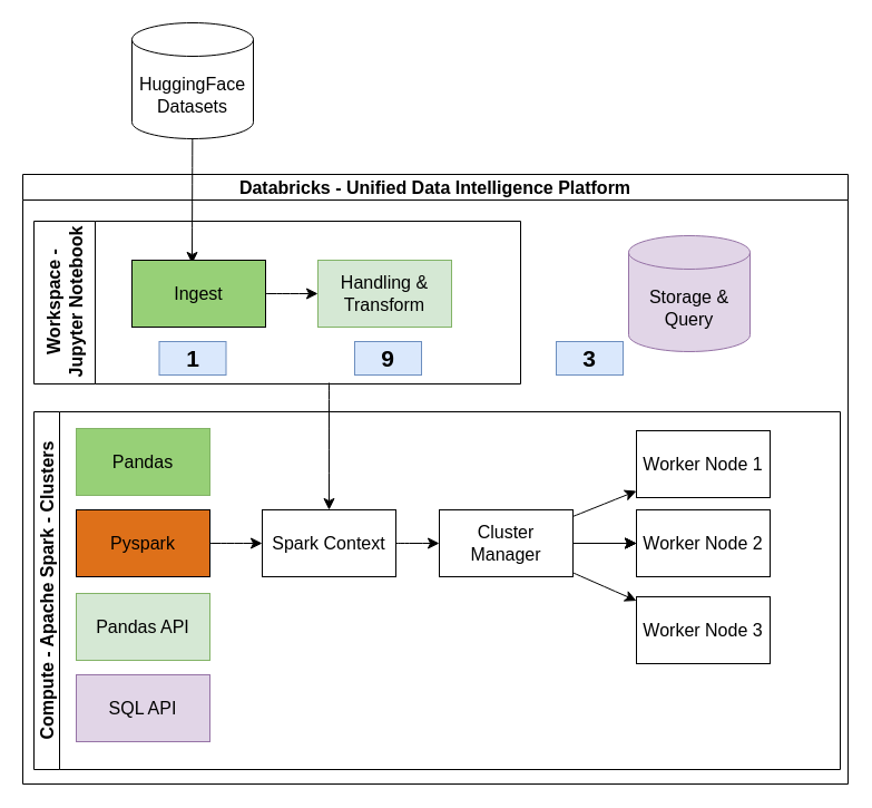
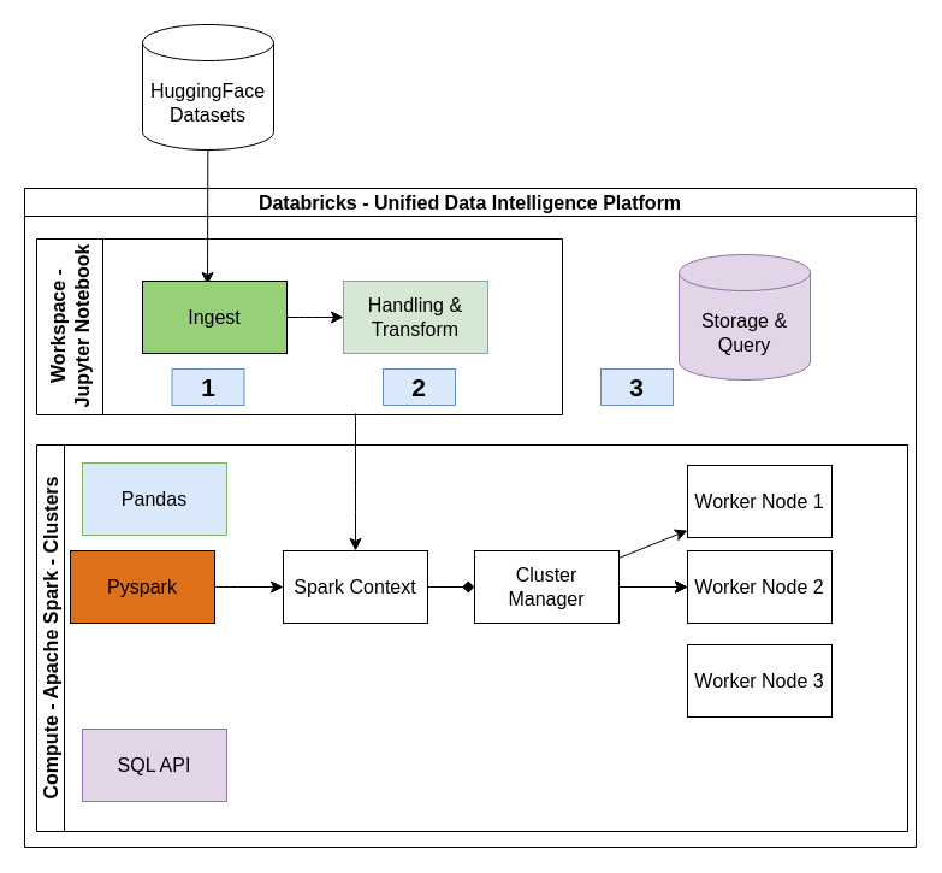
- <mxCell id="11" value="&lt;font style=&quot;font-size: 21px;&quot;&gt;&lt;b&gt;9&lt;/b&gt;&lt;/font&gt;" style="text;html=1;strokeColor=#6c8ebf;fillColor=#dae8fc;align=center;verticalAlign=middle;whiteSpace=wrap;rounded=0;fontSize=16;" vertex="1" parent="4"><mxGeometry x="288" y="108" width="60" height="30" as="geometry" /></mxCell>
+ <mxCell id="11" value="&lt;font style=&quot;font-size: 21px;&quot;&gt;&lt;b&gt;2&lt;/b&gt;&lt;/font&gt;" style="text;html=1;strokeColor=#6c8ebf;fillColor=#dae8fc;align=center;verticalAlign=middle;whiteSpace=wrap;rounded=0;fontSize=16;" vertex="1" parent="4"><mxGeometry x="288" y="108" width="60" height="30" as="geometry" /></mxCell>
- <mxCell id="28" value="Pandas" style="rounded=0;whiteSpace=wrap;html=1;fontSize=16;fillColor=#97D077;strokeColor=#82b366;" vertex="1" parent="12"><mxGeometry x="38" y="15" width="120" height="60" as="geometry" /></mxCell>
+ <mxCell id="28" value="Pandas" style="rounded=0;whiteSpace=wrap;html=1;fontSize=16;fillColor=#dae8fc;strokeColor=#82b366;" vertex="1" parent="12"><mxGeometry x="38" y="15" width="120" height="60" as="geometry" /></mxCell>
- <mxCell id="13" value="Pyspark" style="rounded=0;whiteSpace=wrap;html=1;fontSize=16;fillColor=#de7019;" vertex="1" parent="12"><mxGeometry x="38" y="88" width="120" height="60" as="geometry" /></mxCell>
+ <mxCell id="13" value="Pyspark" style="rounded=0;whiteSpace=wrap;html=1;fontSize=16;fillColor=#de7019;" vertex="1" parent="12"><mxGeometry x="28" y="88" width="120" height="60" as="geometry" /></mxCell>
- <mxCell id="16" value="" style="edgeStyle=none;curved=1;rounded=0;orthogonalLoop=1;jettySize=auto;html=1;fontSize=12;startSize=8;endSize=8;" edge="1" parent="12" source="15" target="22"><mxGeometry relative="1" as="geometry" /></mxCell>
+ <mxCell id="16" value="" style="edgeStyle=none;curved=1;rounded=0;orthogonalLoop=1;jettySize=auto;html=1;fontSize=12;startSize=8;endSize=8;endArrow=diamond;" edge="1" parent="12" source="15" target="22"><mxGeometry relative="1" as="geometry" /></mxCell>
- <mxCell id="21" value="" style="edgeStyle=none;curved=1;rounded=0;orthogonalLoop=1;jettySize=auto;html=1;fontSize=12;startSize=8;endSize=8;" edge="1" parent="12" source="22" target="25"><mxGeometry relative="1" as="geometry" /></mxCell>
- <mxCell id="26" value="Pandas API" style="rounded=0;whiteSpace=wrap;html=1;fontSize=16;fillColor=#d5e8d4;strokeColor=#82b366;" vertex="1" parent="12"><mxGeometry x="38" y="163" width="120" height="60" as="geometry" /></mxCell>
